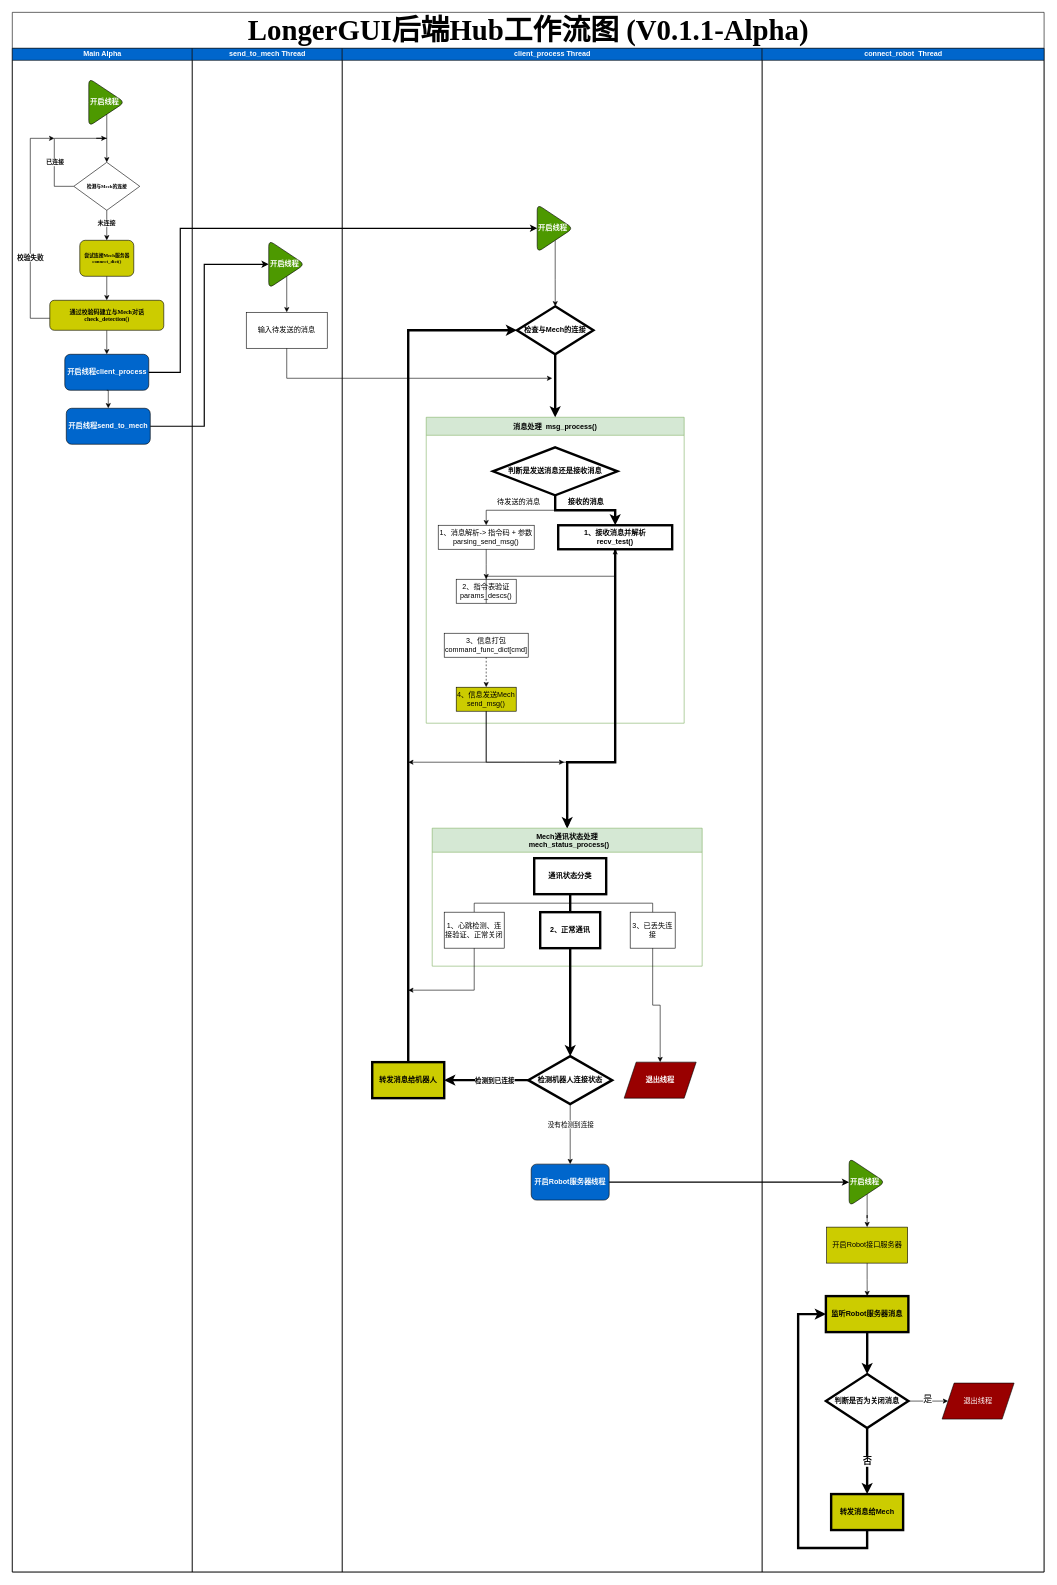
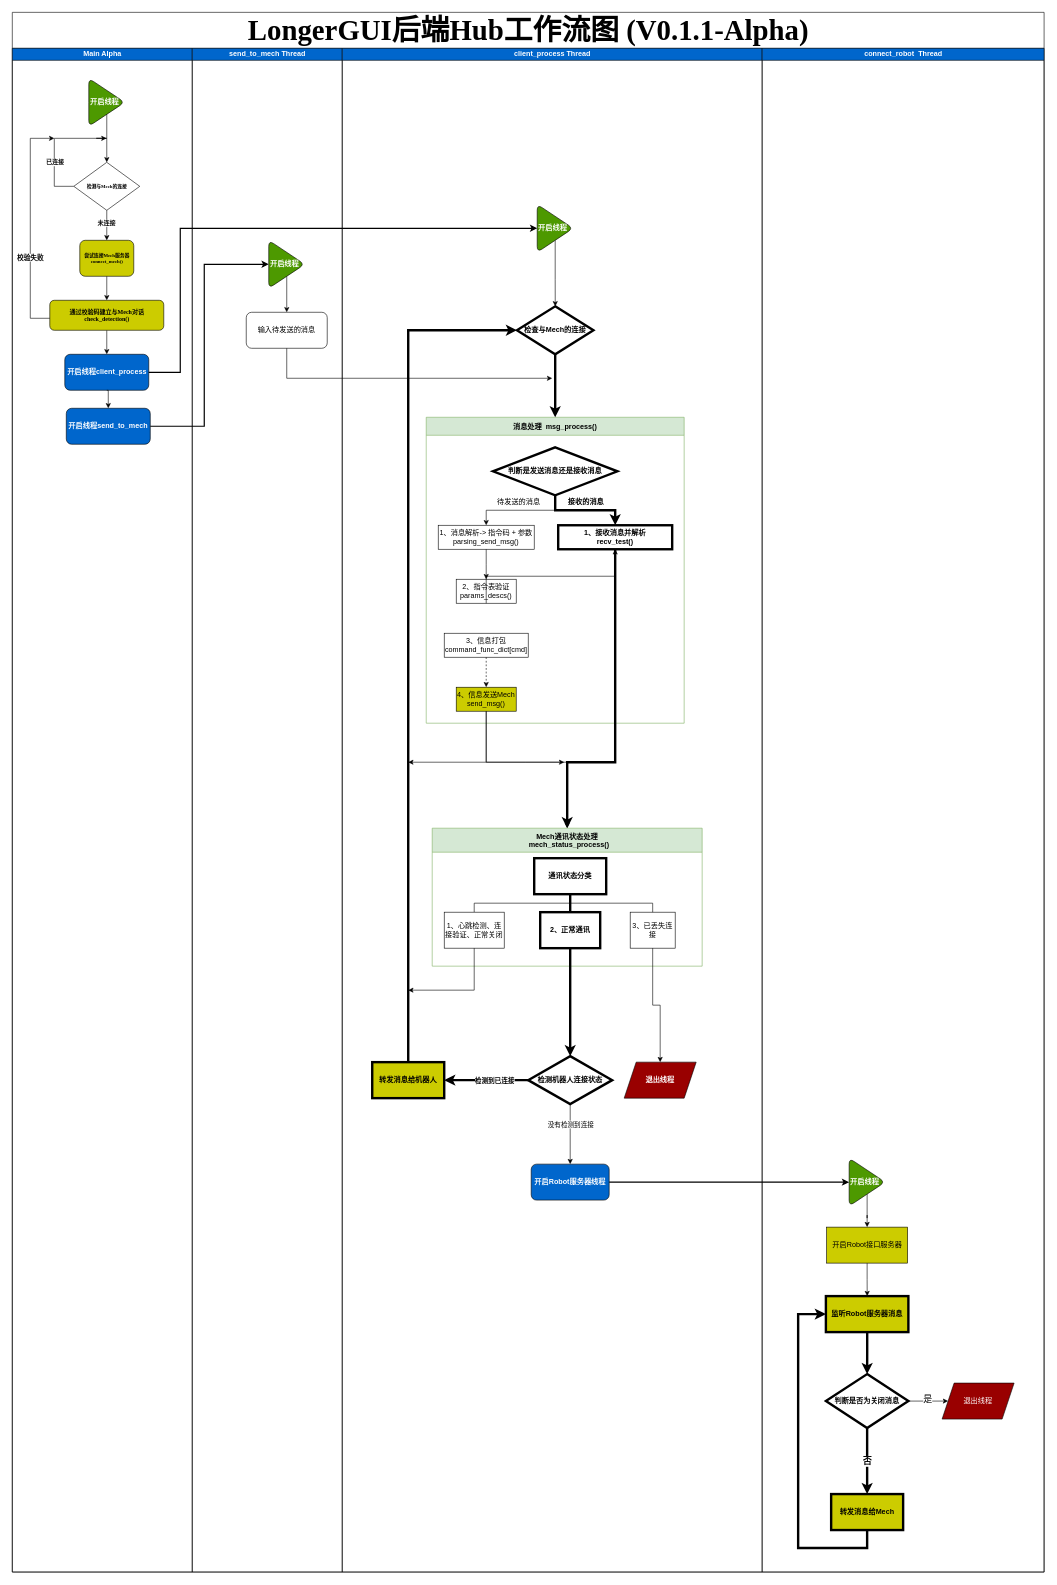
- <mxCell id="8" value="&lt;b&gt;尝试连接Mech服务器connect_dict()&lt;/b&gt;" style="rounded=1;whiteSpace=wrap;html=1;shadow=0;labelBackgroundColor=none;strokeWidth=1;fontFamily=Verdana;fontSize=8;align=center;fillColor=#CCCC00;" parent="3" vertex="1"><mxGeometry x="112.5" y="320" width="90" height="60" as="geometry" /></mxCell>
+ <mxCell id="8" value="&lt;b&gt;尝试连接Mech服务器connect_mech()&lt;/b&gt;" style="rounded=1;whiteSpace=wrap;html=1;shadow=0;labelBackgroundColor=none;strokeWidth=1;fontFamily=Verdana;fontSize=8;align=center;fillColor=#CCCC00;" parent="3" vertex="1"><mxGeometry x="112.5" y="320" width="90" height="60" as="geometry" /></mxCell>
- <mxCell id="20" value="输入待发送的消息" style="whiteSpace=wrap;html=1;rounded=0;" parent="18" vertex="1"><mxGeometry x="90" y="440" width="135" height="60" as="geometry" /></mxCell>
+ <mxCell id="20" value="输入待发送的消息" style="whiteSpace=wrap;html=1;rounded=1;" parent="18" vertex="1"><mxGeometry x="90" y="440" width="135" height="60" as="geometry" /></mxCell>
